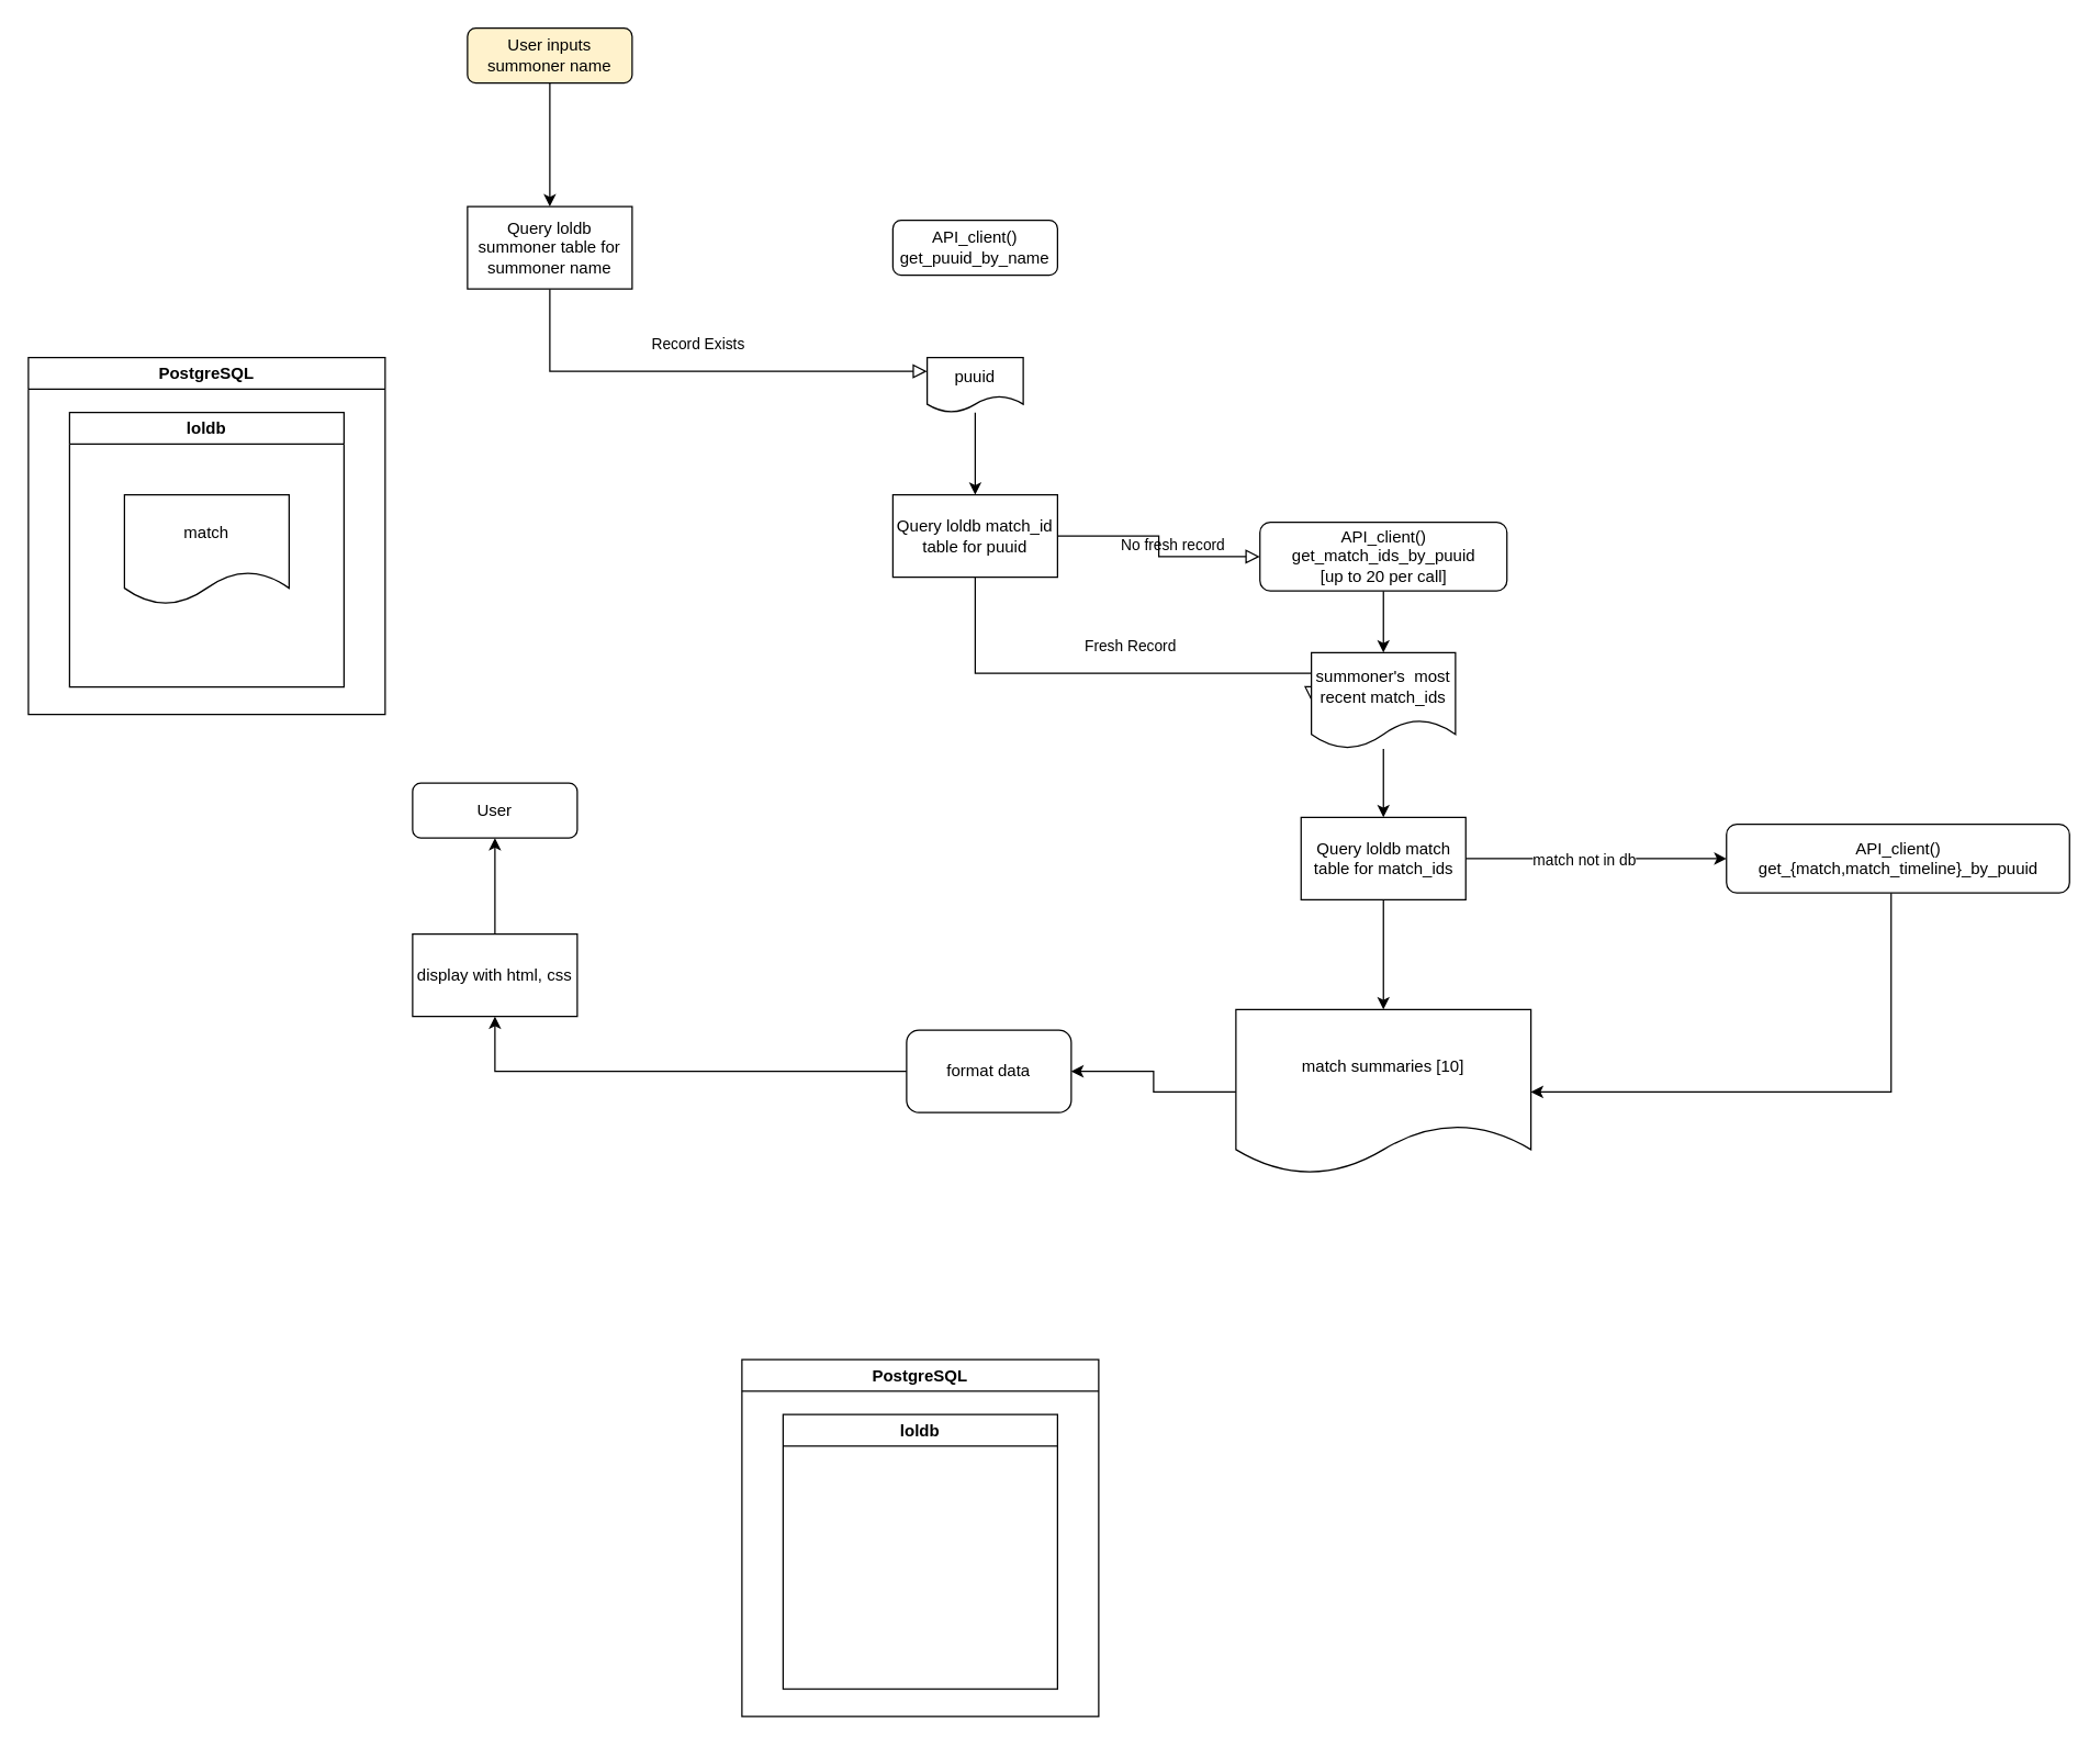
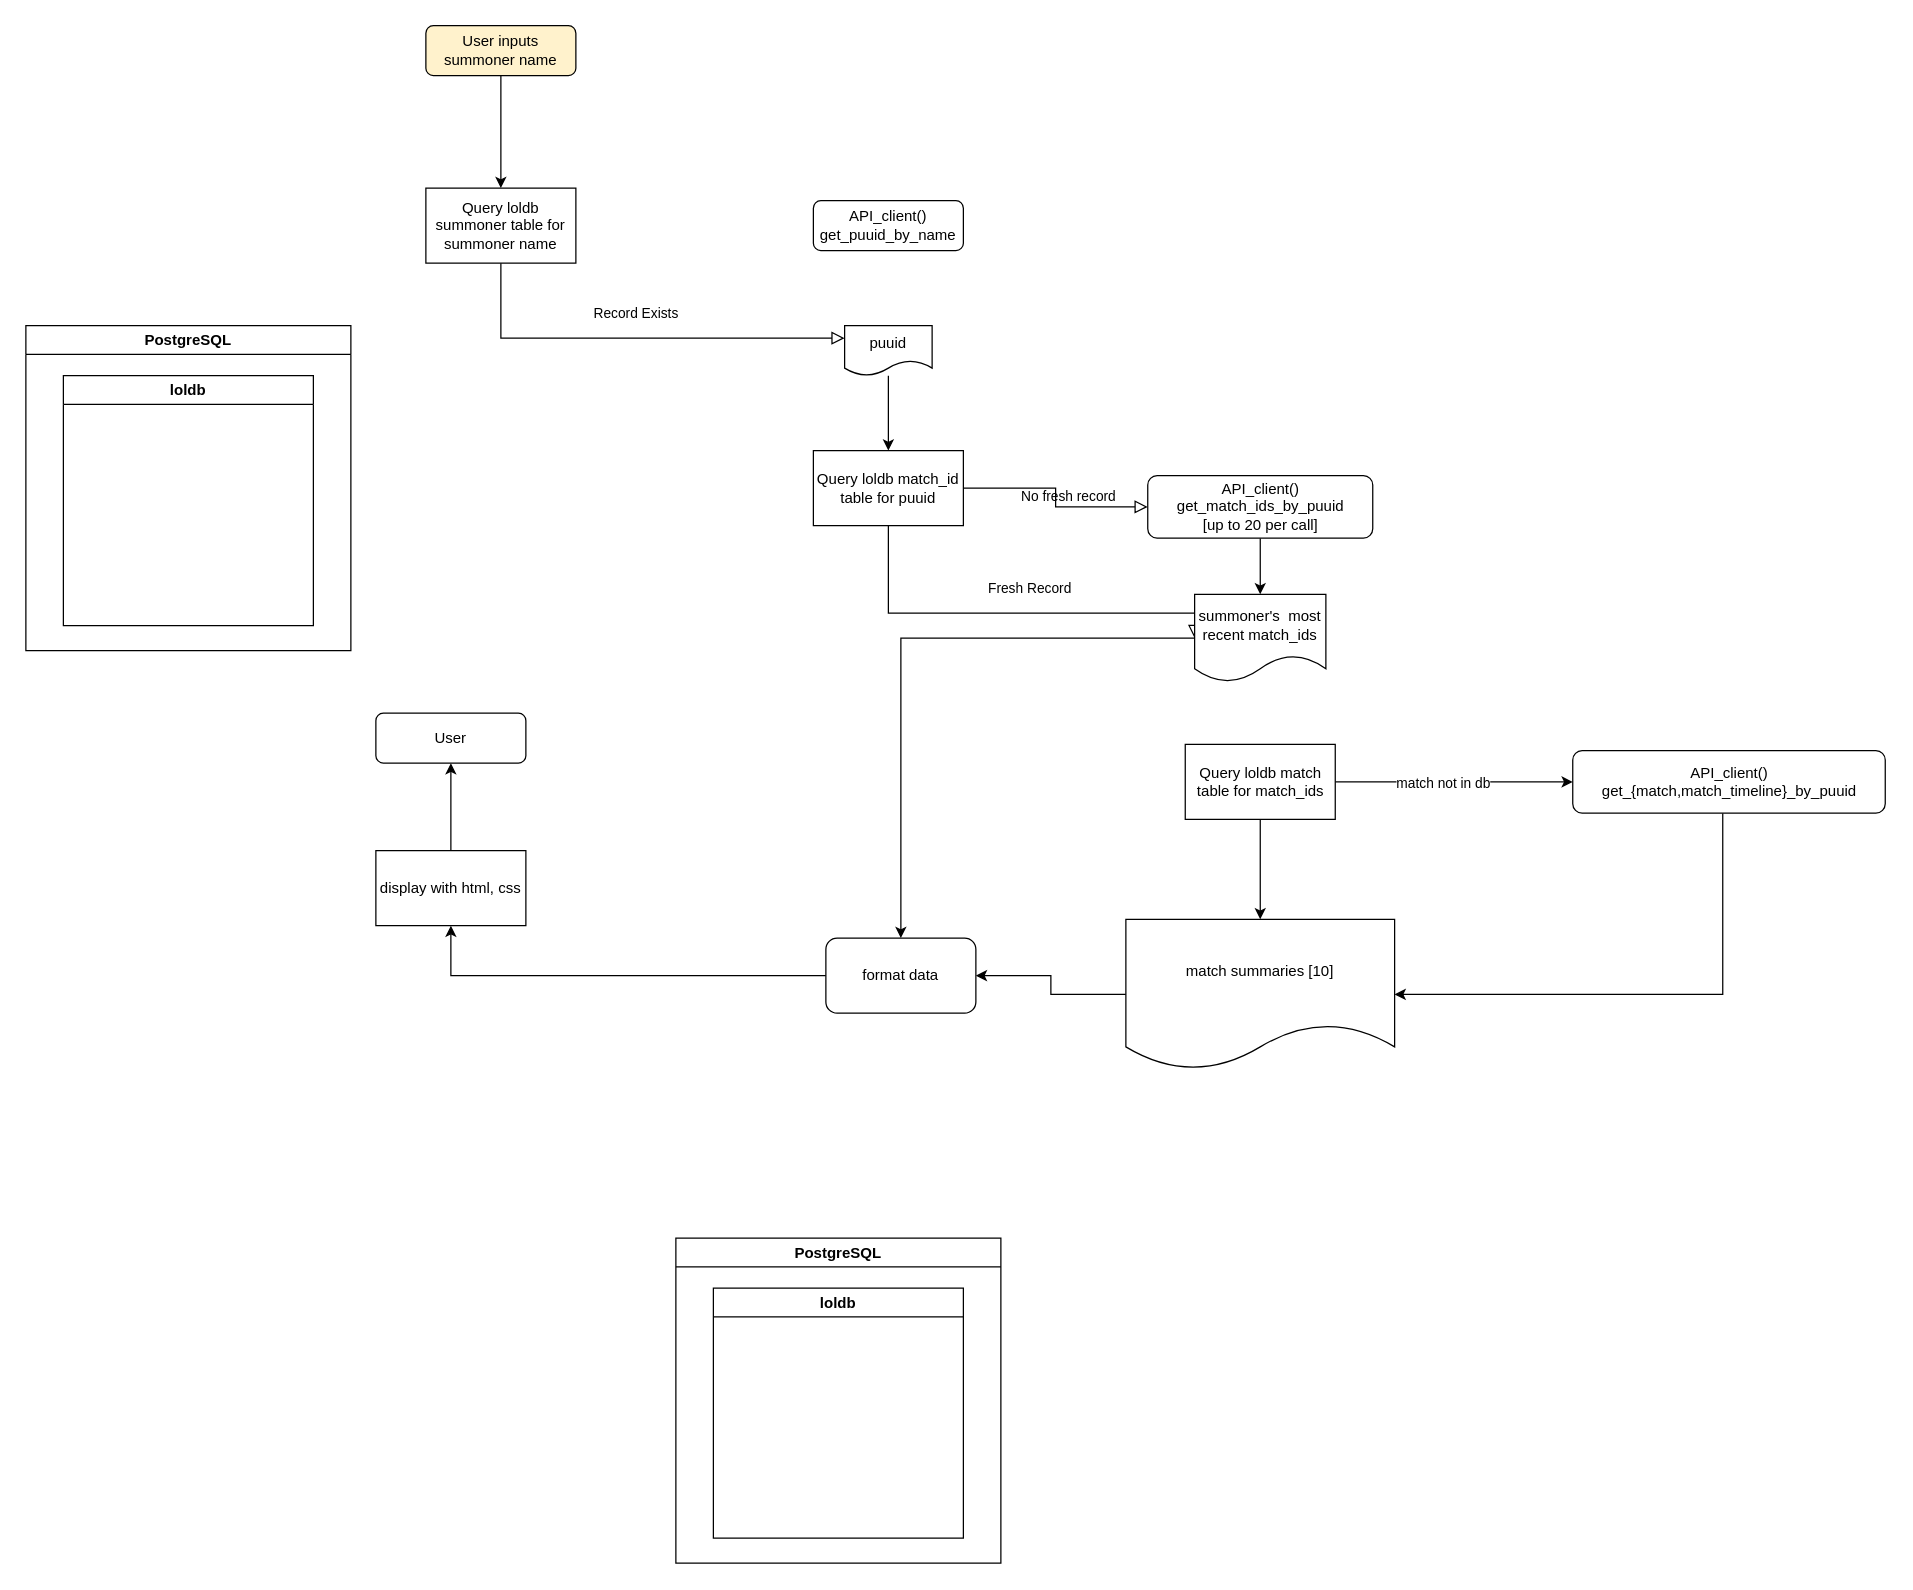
- <mxCell id="33" value="match" style="shape=document;whiteSpace=wrap;html=1;boundedLbl=1;" vertex="1" parent="32"><mxGeometry x="40" y="60" width="120" height="80" as="geometry" /></mxCell>
- <mxCell id="14" value="" style="edgeStyle=orthogonalEdgeStyle;rounded=0;orthogonalLoop=1;jettySize=auto;html=1;" parent="1" source="15" target="19" edge="1"><mxGeometry relative="1" as="geometry" /></mxCell>
+ <mxCell id="14" value="" style="edgeStyle=orthogonalEdgeStyle;rounded=0;orthogonalLoop=1;jettySize=auto;html=1;" parent="1" source="15" target="25" edge="1"><mxGeometry relative="1" as="geometry" /></mxCell>
